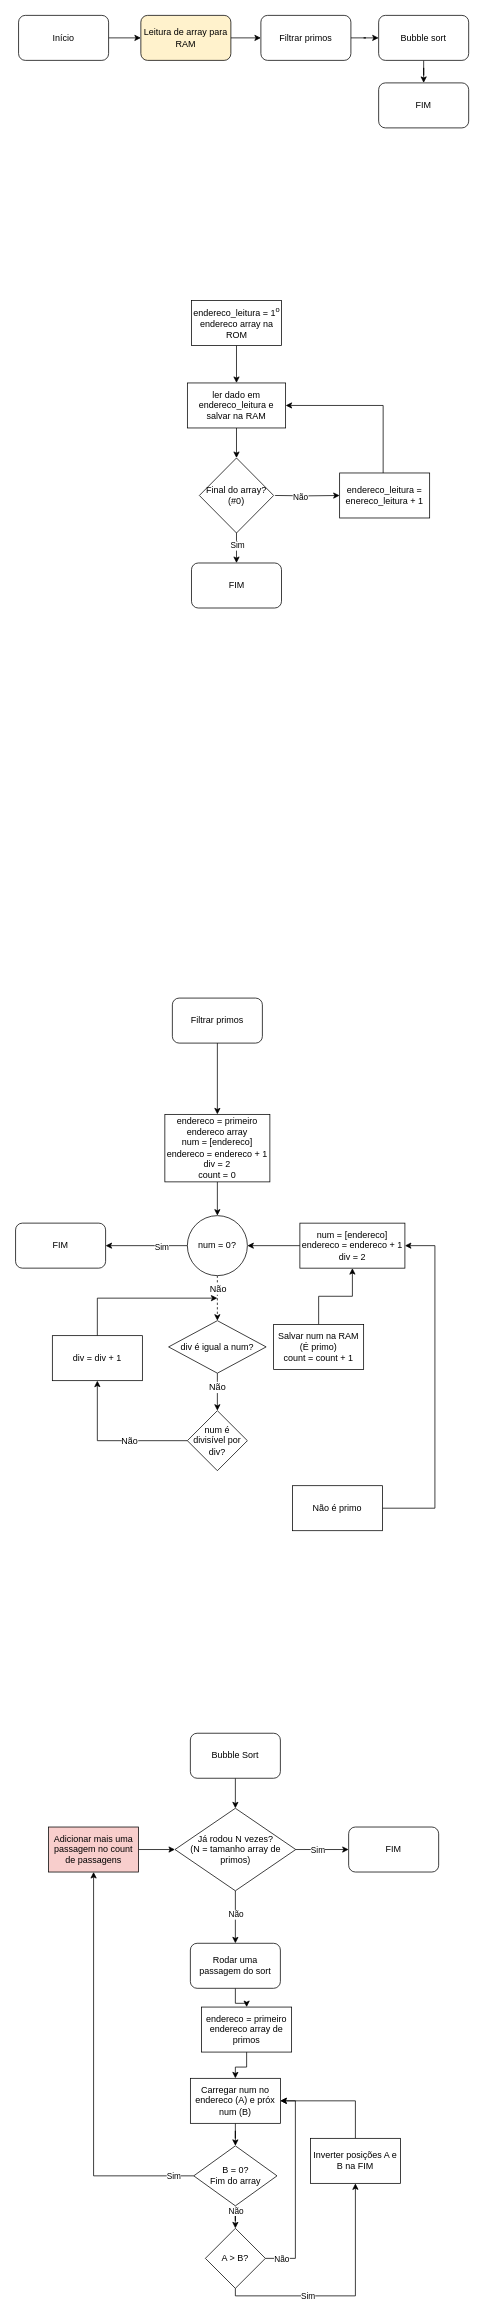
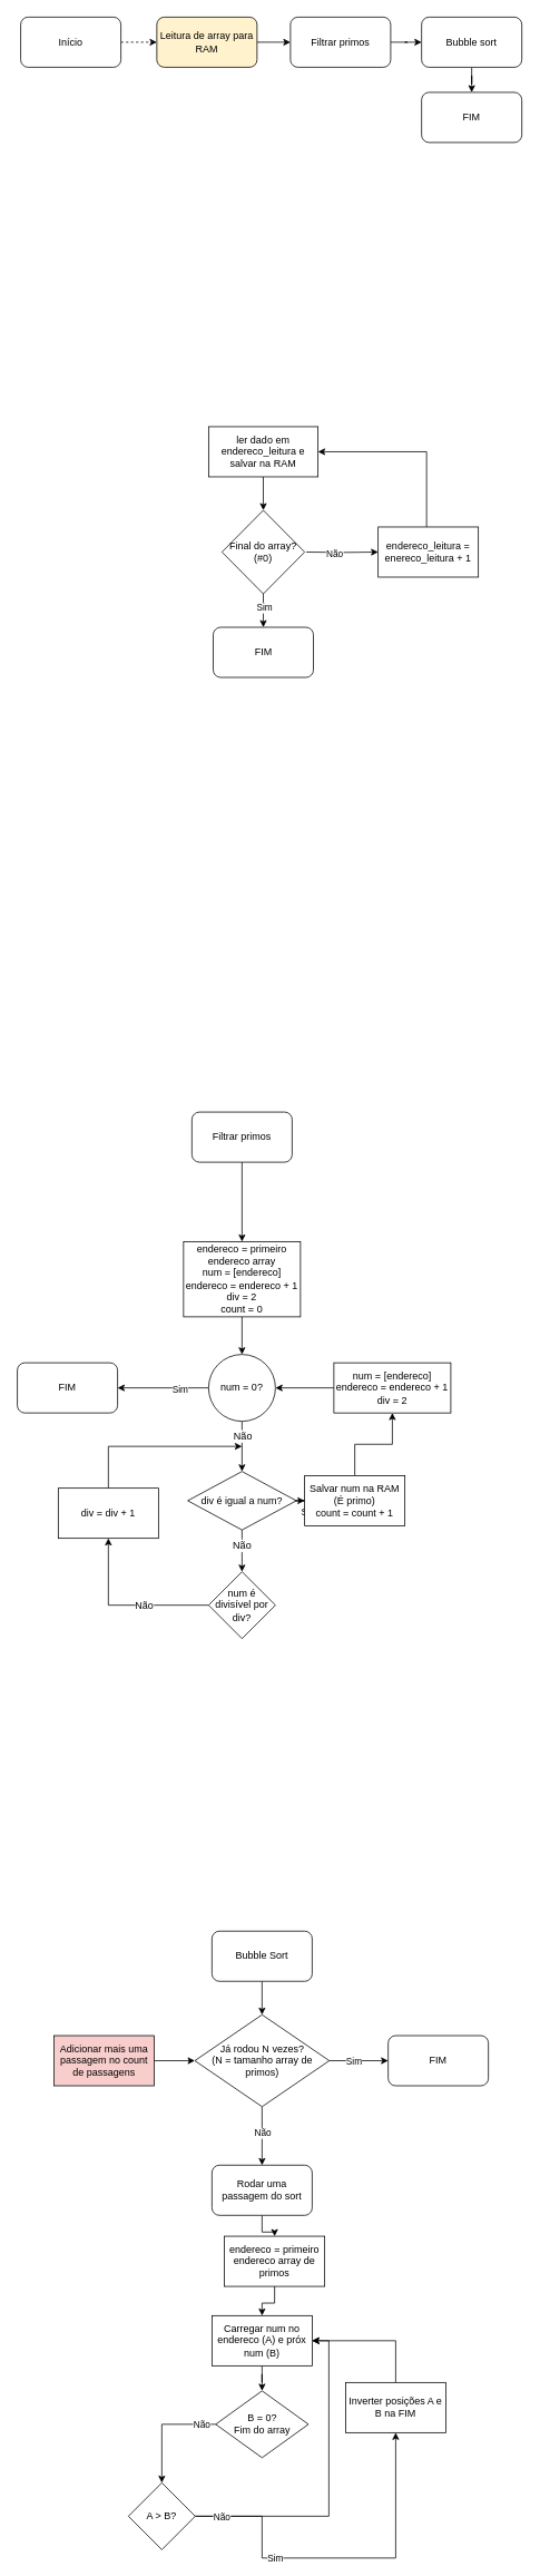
- <mxCell id="2" value="" style="edgeStyle=orthogonalEdgeStyle;rounded=0;orthogonalLoop=1;jettySize=auto;html=1;" edge="1" parent="1" source="3" target="70"><mxGeometry relative="1" as="geometry" /></mxCell>
+ <mxCell id="2" value="" style="edgeStyle=orthogonalEdgeStyle;rounded=0;orthogonalLoop=1;jettySize=auto;html=1;dashed=1;" edge="1" parent="1" source="3" target="70"><mxGeometry relative="1" as="geometry" /></mxCell>
- <mxCell id="29" value="endereco_leitura = 1&lt;sup&gt;o &lt;/sup&gt;endereco array na ROM" style="rounded=0;whiteSpace=wrap;html=1;" vertex="1" parent="1"><mxGeometry x="254.5" y="400" width="120" height="60" as="geometry" /></mxCell>
- <mxCell id="28" style="edgeStyle=orthogonalEdgeStyle;rounded=0;orthogonalLoop=1;jettySize=auto;html=1;" edge="1" parent="1" source="29" target="38"><mxGeometry relative="1" as="geometry" /></mxCell>
- <mxCell id="23" style="edgeStyle=orthogonalEdgeStyle;rounded=0;orthogonalLoop=1;jettySize=auto;html=1;entryX=0.5;entryY=0;entryDx=0;entryDy=0;dashed=1;" parent="1" source="27" target="14" edge="1"><mxGeometry relative="1" as="geometry" /></mxCell>
+ <mxCell id="23" style="edgeStyle=orthogonalEdgeStyle;rounded=0;orthogonalLoop=1;jettySize=auto;html=1;entryX=0.5;entryY=0;entryDx=0;entryDy=0;" parent="1" source="27" target="14" edge="1"><mxGeometry relative="1" as="geometry" /></mxCell>
+ <mxCell id="12" style="edgeStyle=orthogonalEdgeStyle;rounded=0;orthogonalLoop=1;jettySize=auto;html=1;" parent="1" source="14" target="20" edge="1"><mxGeometry relative="1" as="geometry"><mxPoint x="386" y="1960" as="targetPoint" /></mxGeometry></mxCell>
+ <mxCell id="13" value="Sim" style="text;html=1;align=center;verticalAlign=middle;resizable=0;points=[];labelBackgroundColor=#ffffff;" parent="12" vertex="1" connectable="0"><mxGeometry x="-0.297" y="1" relative="1" as="geometry"><mxPoint y="12.5" as="offset" /></mxGeometry></mxCell>
- <mxCell id="22" value="Não é primo" style="rounded=0;whiteSpace=wrap;html=1;" parent="1" vertex="1"><mxGeometry x="389" y="1980" width="120" height="60" as="geometry" /></mxCell>
- <mxCell id="21" style="edgeStyle=orthogonalEdgeStyle;rounded=0;orthogonalLoop=1;jettySize=auto;html=1;entryX=1;entryY=0.5;entryDx=0;entryDy=0;" parent="1" source="22" target="16" edge="1"><mxGeometry relative="1" as="geometry"><Array as="points"><mxPoint x="579" y="2010" /><mxPoint x="579" y="1660" /></Array></mxGeometry></mxCell>
- <mxCell id="66" style="edgeStyle=orthogonalEdgeStyle;rounded=0;orthogonalLoop=1;jettySize=auto;html=1;entryX=0.5;entryY=1;entryDx=0;entryDy=0;" edge="1" parent="1" source="68" target="63"><mxGeometry relative="1" as="geometry" /></mxCell>
- <mxCell id="67" value="Sim" style="edgeLabel;html=1;align=center;verticalAlign=middle;resizable=0;points=[];" vertex="1" connectable="0" parent="66"><mxGeometry x="-0.898" relative="1" as="geometry"><mxPoint as="offset" /></mxGeometry></mxCell>
- <mxCell id="59" value="A &amp;gt; B?" style="rhombus;whiteSpace=wrap;html=1;" vertex="1" parent="1"><mxGeometry x="273" y="2970" width="80" height="80" as="geometry" /></mxCell>
+ <mxCell id="59" value="A &amp;gt; B?" style="rhombus;whiteSpace=wrap;html=1;" vertex="1" parent="1"><mxGeometry x="153" y="2970" width="80" height="80" as="geometry" /></mxCell>
